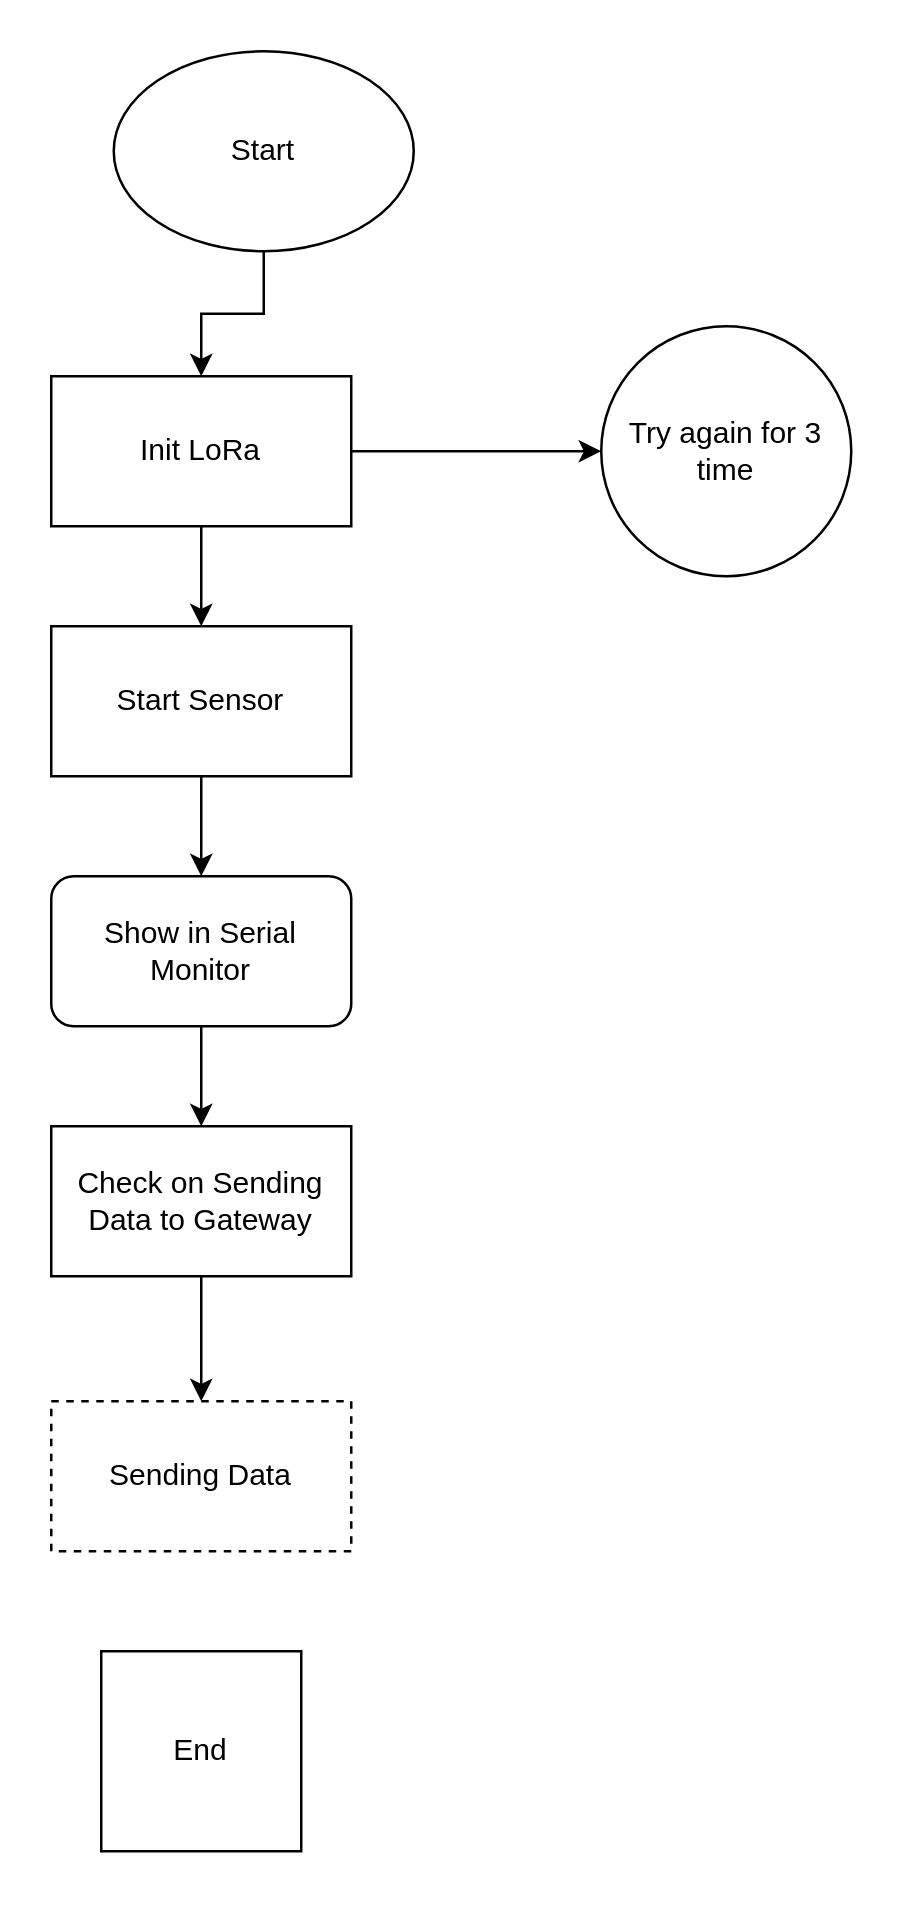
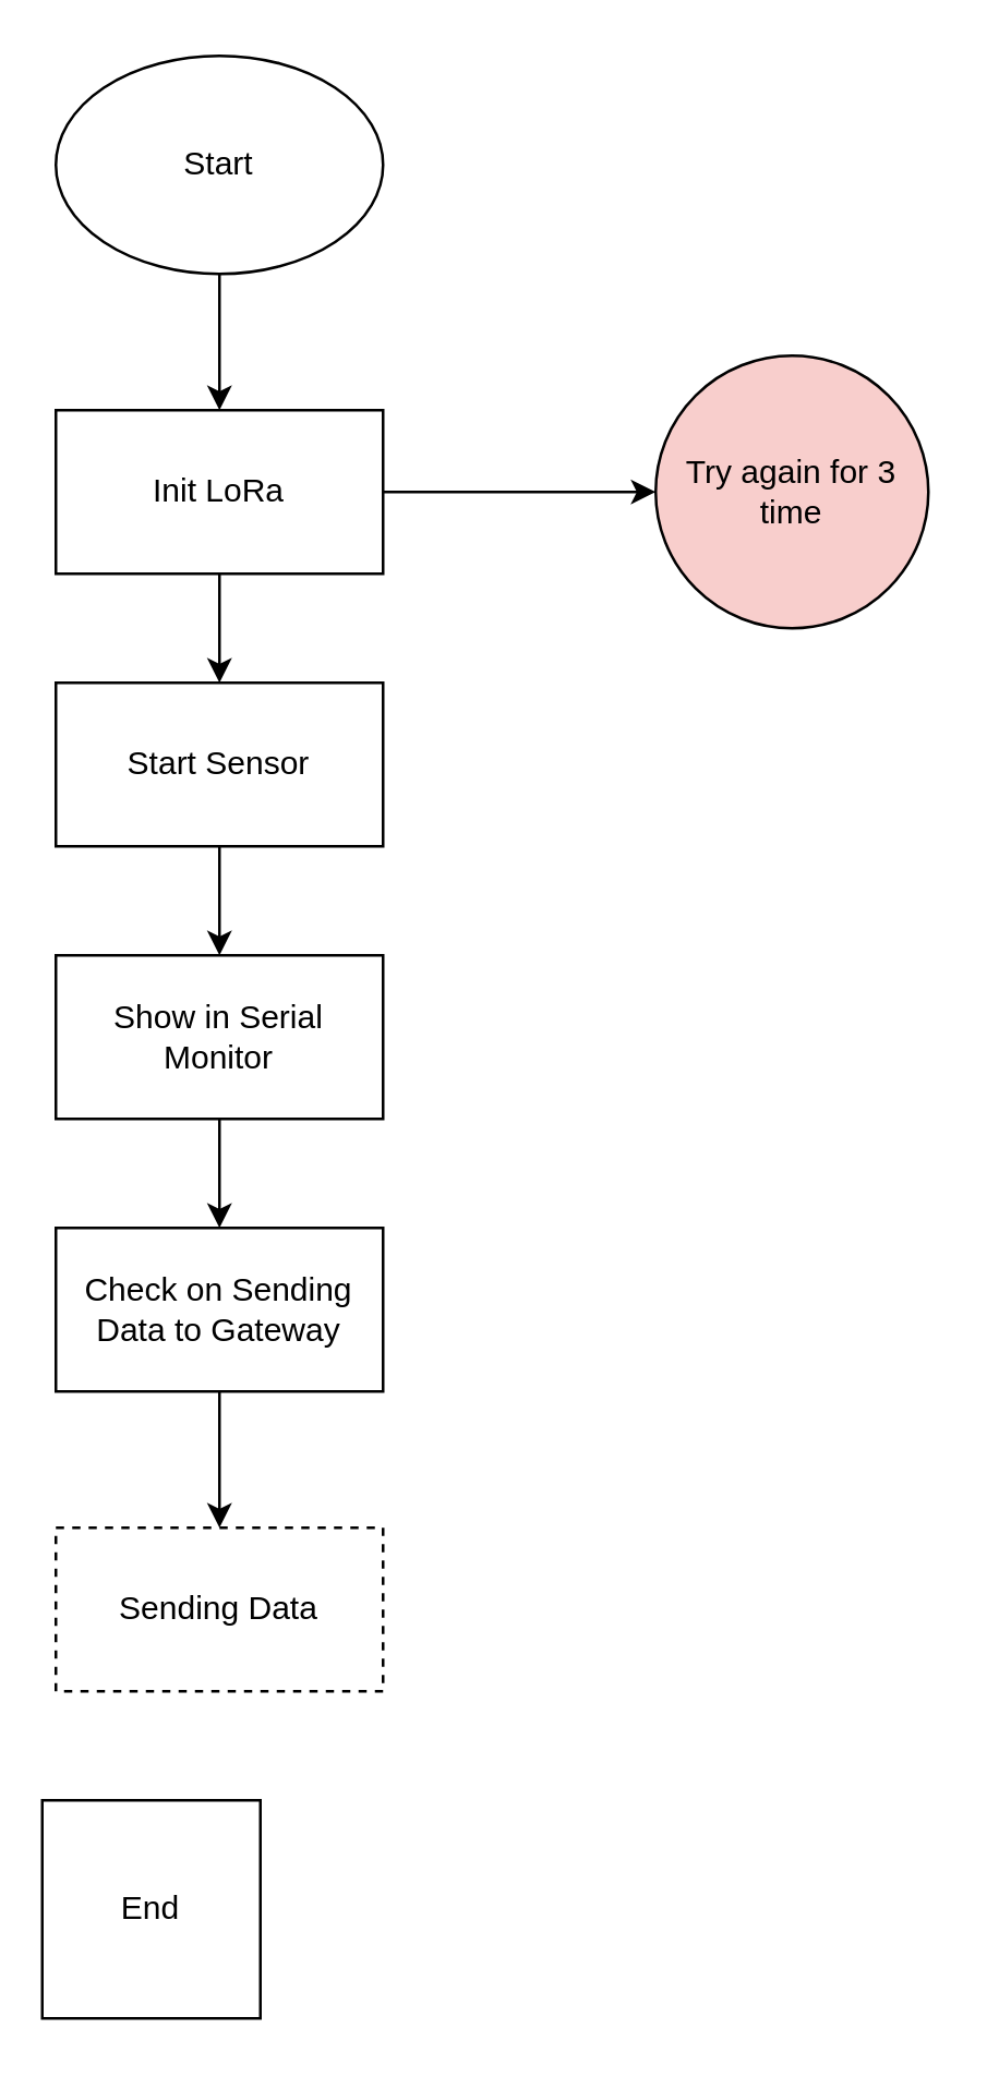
- <mxCell id="3" value="Start" style="ellipse;whiteSpace=wrap;html=1;" vertex="1" parent="1"><mxGeometry x="45" y="20" width="120" height="80" as="geometry" /></mxCell>
+ <mxCell id="3" value="Start" style="ellipse;whiteSpace=wrap;html=1;" vertex="1" parent="1"><mxGeometry x="20" y="20" width="120" height="80" as="geometry" /></mxCell>
- <mxCell id="7" value="Try again for 3 time" style="ellipse;whiteSpace=wrap;html=1;" vertex="1" parent="1"><mxGeometry x="240" y="130" width="100" height="100" as="geometry" /></mxCell>
+ <mxCell id="7" value="Try again for 3 time" style="ellipse;whiteSpace=wrap;html=1;fillColor=#f8cecc;" vertex="1" parent="1"><mxGeometry x="240" y="130" width="100" height="100" as="geometry" /></mxCell>
- <mxCell id="11" value="Show in Serial Monitor" style="whiteSpace=wrap;html=1;rounded=1;" vertex="1" parent="1"><mxGeometry x="20" y="350" width="120" height="60" as="geometry" /></mxCell>
+ <mxCell id="11" value="Show in Serial Monitor" style="whiteSpace=wrap;html=1;" vertex="1" parent="1"><mxGeometry x="20" y="350" width="120" height="60" as="geometry" /></mxCell>
- <mxCell id="15" value="End" style="whiteSpace=wrap;html=1;aspect=fixed;" vertex="1" parent="1"><mxGeometry x="40" y="660" width="80" height="80" as="geometry" /></mxCell>
+ <mxCell id="15" value="End" style="whiteSpace=wrap;html=1;aspect=fixed;" vertex="1" parent="1"><mxGeometry x="15" y="660" width="80" height="80" as="geometry" /></mxCell>
